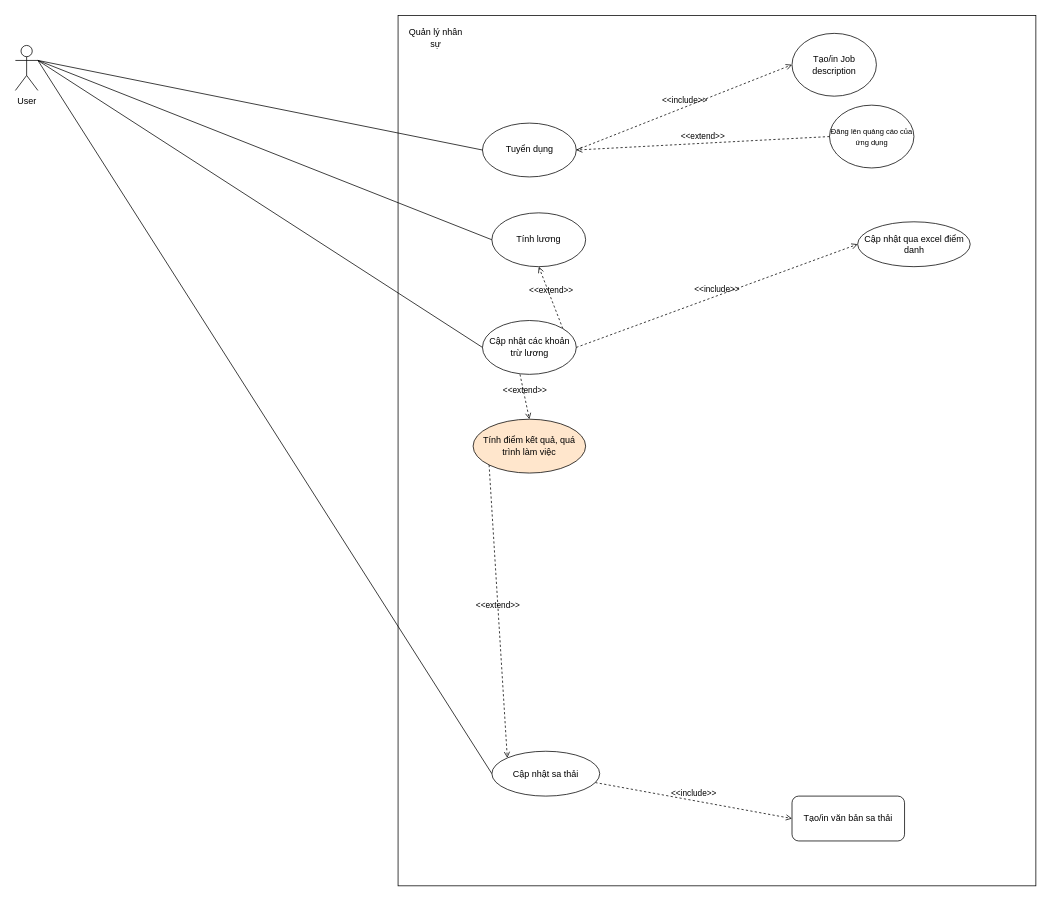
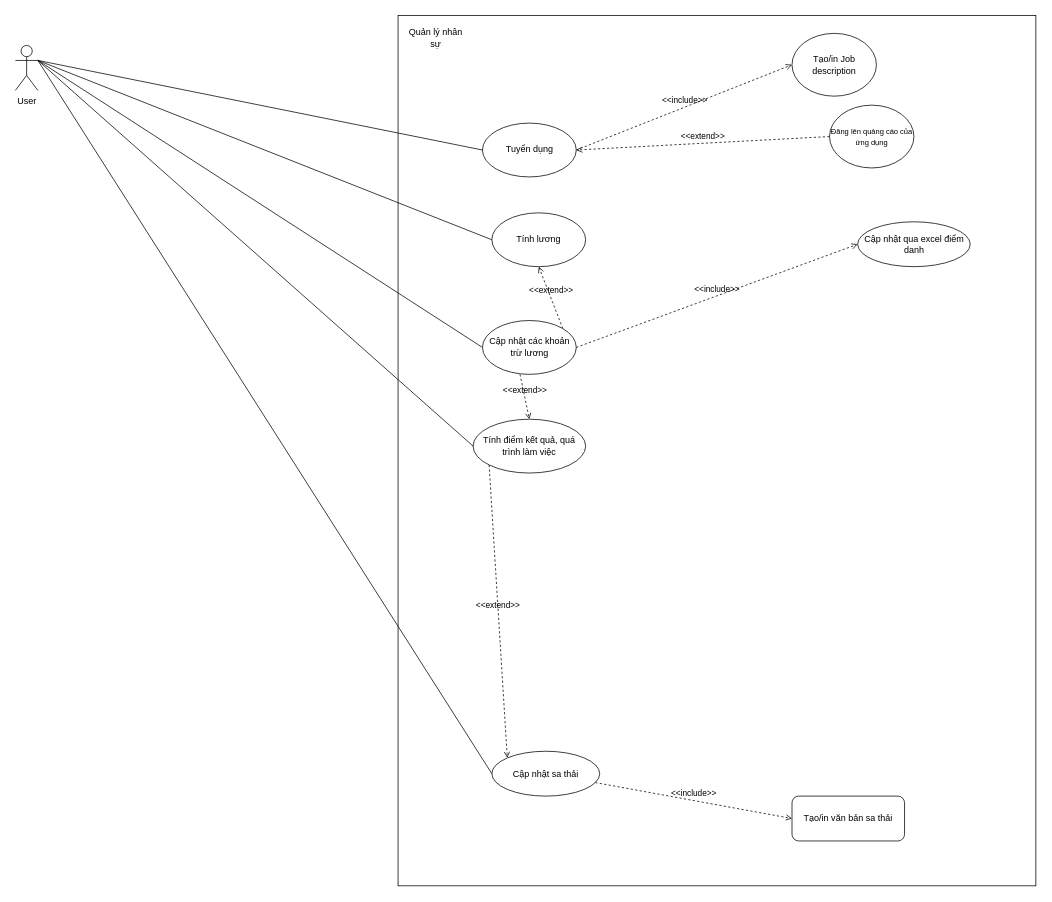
+ <mxCell id="49" value="" style="endArrow=none;html=1;rounded=0;entryX=0;entryY=0.5;entryDx=0;entryDy=0;exitX=1;exitY=0.333;exitDx=0;exitDy=0;exitPerimeter=0;" parent="1" source="2" target="29" edge="1"><mxGeometry width="50" height="50" relative="1" as="geometry"><mxPoint x="280" y="140" as="sourcePoint" /><mxPoint x="650" y="210" as="targetPoint" /></mxGeometry></mxCell>
- <mxCell id="29" value="Tính điểm kết quả, quá trình làm việc" style="ellipse;whiteSpace=wrap;html=1;fillColor=#ffe6cc;" parent="27" vertex="1"><mxGeometry x="100" y="538.144" width="150" height="71.753" as="geometry" /></mxCell>
+ <mxCell id="29" value="Tính điểm kết quả, quá trình làm việc" style="ellipse;whiteSpace=wrap;html=1;" parent="27" vertex="1"><mxGeometry x="100" y="538.144" width="150" height="71.753" as="geometry" /></mxCell>
